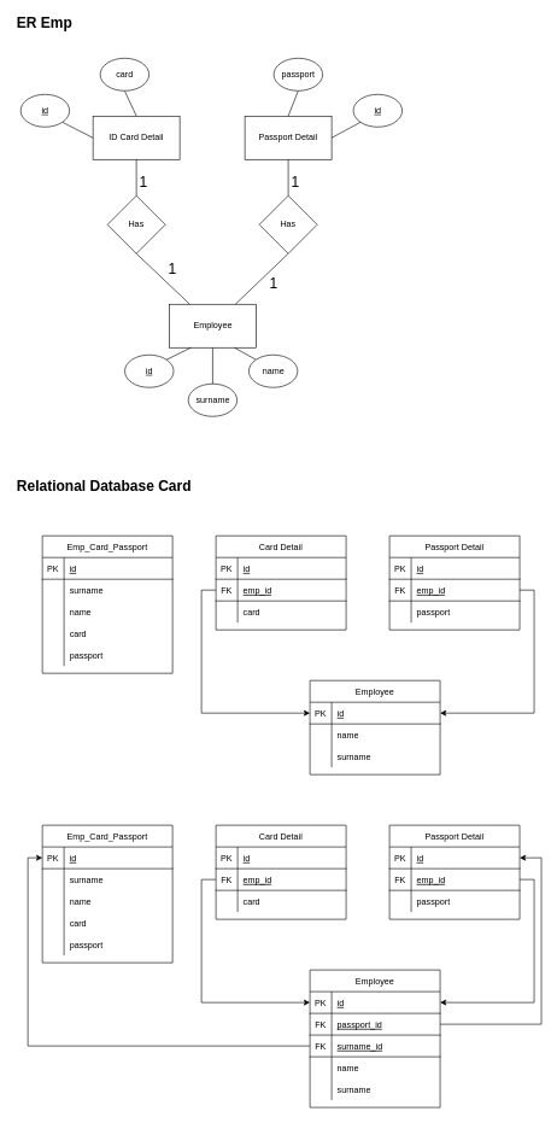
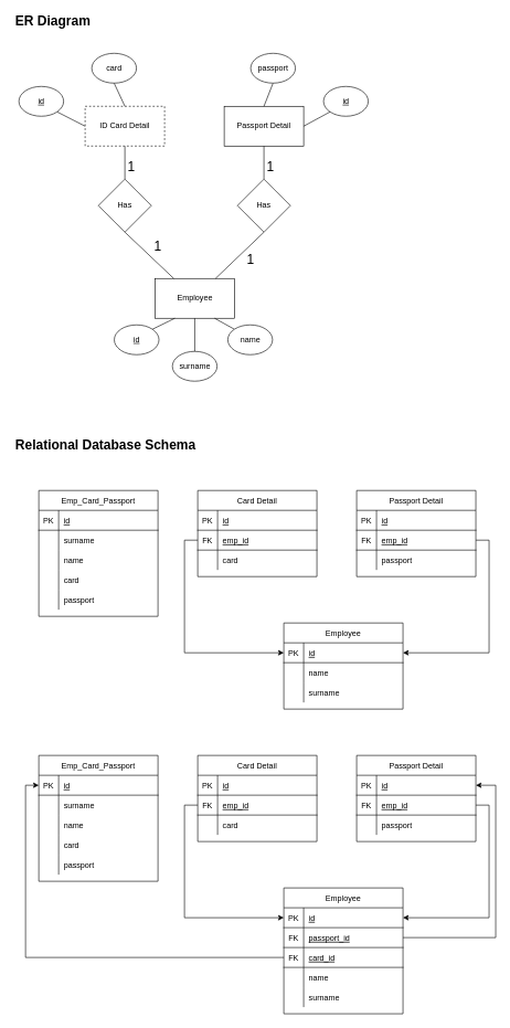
- <mxCell id="2" value="ER Emp" style="text;html=1;strokeColor=none;fillColor=none;align=left;verticalAlign=middle;whiteSpace=wrap;rounded=0;shadow=0;fontSize=20;fontStyle=1" parent="1" vertex="1"><mxGeometry x="20.5" y="20" width="160" height="20" as="geometry" /></mxCell>
+ <mxCell id="2" value="ER Diagram" style="text;html=1;strokeColor=none;fillColor=none;align=left;verticalAlign=middle;whiteSpace=wrap;rounded=0;shadow=0;fontSize=20;fontStyle=1" parent="1" vertex="1"><mxGeometry x="20.5" y="20" width="160" height="20" as="geometry" /></mxCell>
- <mxCell id="18" value="ID Card Detail" style="rounded=0;whiteSpace=wrap;html=1;" vertex="1" parent="17"><mxGeometry x="100" y="80" width="120" height="60" as="geometry" /></mxCell>
+ <mxCell id="18" value="ID Card Detail" style="rounded=0;whiteSpace=wrap;html=1;dashed=1;" vertex="1" parent="17"><mxGeometry x="100" y="80" width="120" height="60" as="geometry" /></mxCell>
- <mxCell id="3" value="Relational Database Card" style="text;html=1;strokeColor=none;fillColor=none;align=left;verticalAlign=middle;whiteSpace=wrap;rounded=0;shadow=0;fontSize=20;fontStyle=1" parent="1" vertex="1"><mxGeometry x="20.5" y="660" width="287.5" height="20" as="geometry" /></mxCell>
+ <mxCell id="3" value="Relational Database Schema" style="text;html=1;strokeColor=none;fillColor=none;align=left;verticalAlign=middle;whiteSpace=wrap;rounded=0;shadow=0;fontSize=20;fontStyle=1" parent="1" vertex="1"><mxGeometry x="20.5" y="660" width="287.5" height="20" as="geometry" /></mxCell>
- <mxCell id="107" value="surname_id" style="shape=partialRectangle;connectable=0;fillColor=none;top=0;left=0;bottom=0;right=0;align=left;spacingLeft=6;fontStyle=4;overflow=hidden;" vertex="1" parent="105"><mxGeometry x="30" width="150" height="30" as="geometry" /></mxCell>
+ <mxCell id="107" value="card_id" style="shape=partialRectangle;connectable=0;fillColor=none;top=0;left=0;bottom=0;right=0;align=left;spacingLeft=6;fontStyle=4;overflow=hidden;" vertex="1" parent="105"><mxGeometry x="30" width="150" height="30" as="geometry" /></mxCell>
